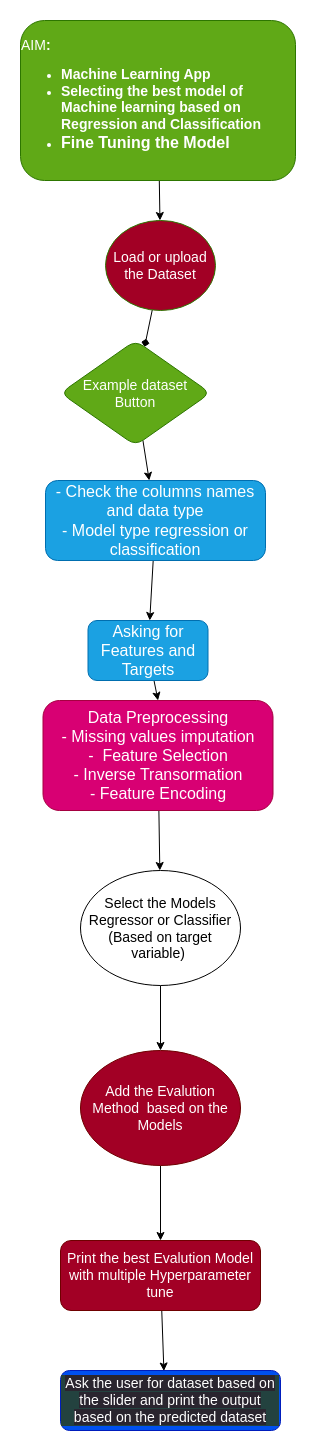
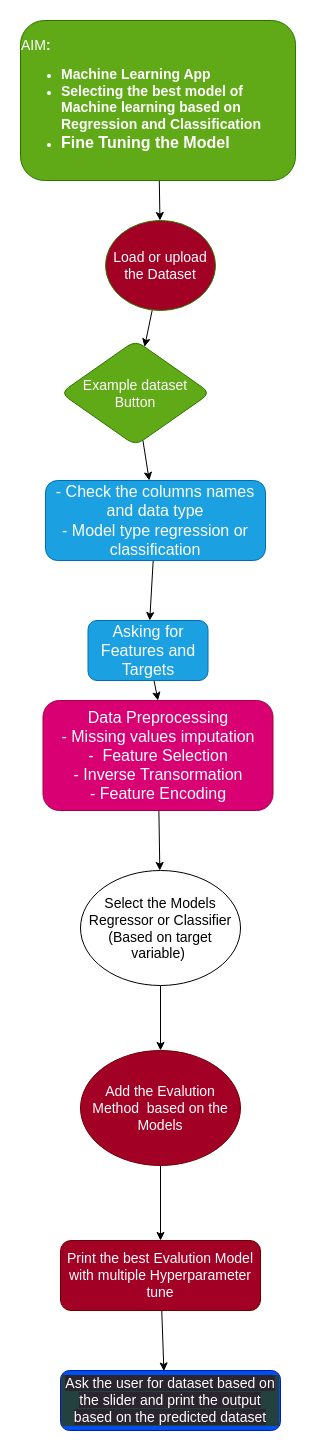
- <mxCell id="4" value="" style="edgeStyle=none;html=1;fontSize=14;endArrow=diamond;" edge="1" parent="1" source="10" target="8"><mxGeometry relative="1" as="geometry" /></mxCell>
+ <mxCell id="4" value="" style="edgeStyle=none;html=1;fontSize=14;" edge="1" parent="1" source="10" target="8"><mxGeometry relative="1" as="geometry" /></mxCell>
